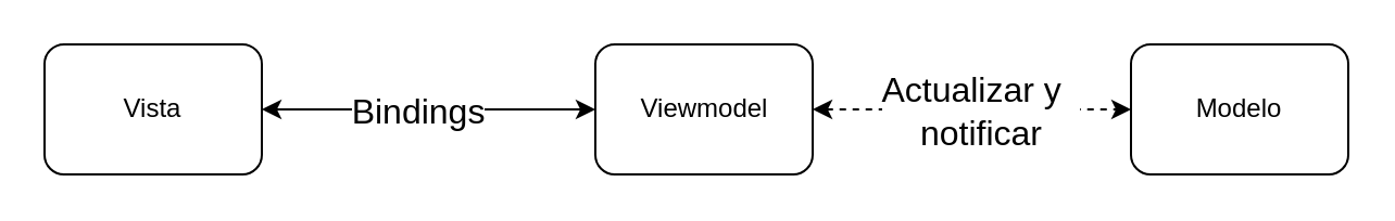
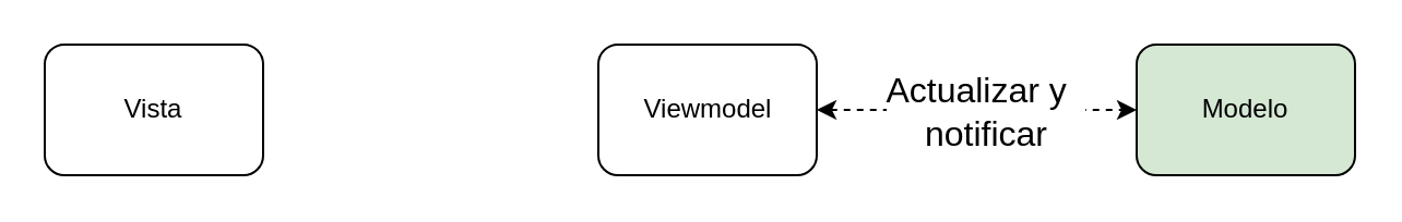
- <mxCell id="2" style="edgeStyle=none;html=1;exitX=1;exitY=0.5;exitDx=0;exitDy=0;entryX=0;entryY=0.5;entryDx=0;entryDy=0;startArrow=classic;startFill=1;" edge="1" parent="1" source="4" target="7"><mxGeometry relative="1" as="geometry" /></mxCell>
- <mxCell id="3" value="&lt;font style=&quot;font-size: 16px;&quot;&gt;Bindings&lt;/font&gt;" style="edgeLabel;html=1;align=center;verticalAlign=middle;resizable=0;points=[];" vertex="1" connectable="0" parent="2"><mxGeometry x="-0.367" y="2" relative="1" as="geometry"><mxPoint x="22" y="2" as="offset" /></mxGeometry></mxCell>
- <mxCell id="8" value="Modelo" style="rounded=1;whiteSpace=wrap;html=1;" vertex="1" parent="1"><mxGeometry x="520" y="20" width="100" height="60" as="geometry" /></mxCell>
+ <mxCell id="8" value="Modelo" style="rounded=1;whiteSpace=wrap;html=1;fillColor=#d5e8d4;" vertex="1" parent="1"><mxGeometry x="520" y="20" width="100" height="60" as="geometry" /></mxCell>
